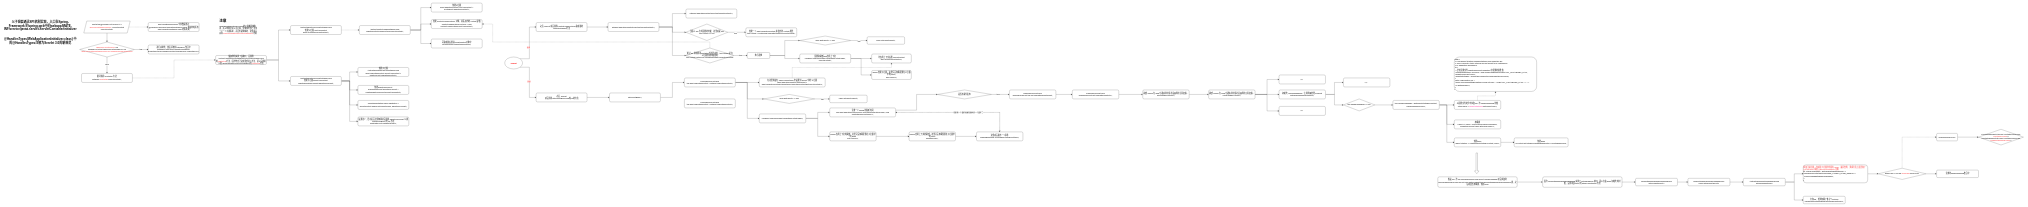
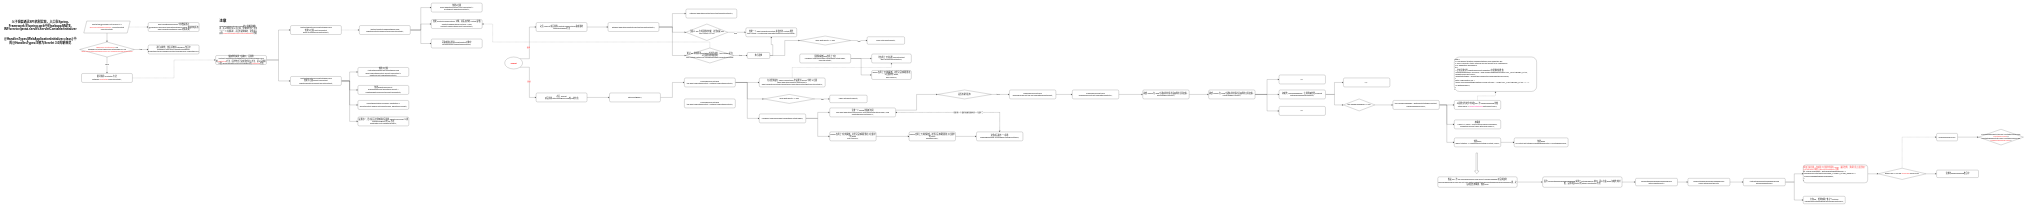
- <mxCell id="53" style="edgeStyle=orthogonalEdgeStyle;rounded=0;orthogonalLoop=1;jettySize=auto;html=1;exitX=1;exitY=0.5;exitDx=0;exitDy=0;entryX=0;entryY=0.5;entryDx=0;entryDy=0;" parent="1" source="54" target="60" edge="1"><mxGeometry relative="1" as="geometry" /></mxCell>
+ <mxCell id="53" style="edgeStyle=orthogonalEdgeStyle;rounded=0;orthogonalLoop=1;jettySize=auto;html=1;exitX=1;exitY=0.5;exitDx=0;exitDy=0;" parent="1" source="54" target="47" edge="1"><mxGeometry relative="1" as="geometry" /></mxCell>
- <mxCell id="63" value="&lt;div&gt;&lt;font color=&quot;#000000&quot;&gt;Spring 创建子容器，这里只会加载配置在父容器中的 bean,&lt;/font&gt;&lt;/div&gt;&lt;div&gt;&lt;font color=&quot;#000000&quot;&gt;&lt;span&gt;  &lt;/span&gt;wac.refresh();&lt;/font&gt;&lt;/div&gt;" style="rounded=1;whiteSpace=wrap;html=1;fontColor=#FF6666;" parent="1" vertex="1"><mxGeometry x="5810" y="470" width="265" height="60" as="geometry" /></mxCell>
+ <mxCell id="63" value="&lt;div&gt;&lt;font color=&quot;#000000&quot;&gt;Spring 应用上下文的刷新，这里只会加载配置在父容器中的 bean,&lt;/font&gt;&lt;/div&gt;&lt;div&gt;&lt;font color=&quot;#000000&quot;&gt;&lt;span&gt;  &lt;/span&gt;wac.refresh();&lt;/font&gt;&lt;/div&gt;" style="rounded=1;whiteSpace=wrap;html=1;fontColor=#FF6666;" parent="1" vertex="1"><mxGeometry x="5810" y="470" width="265" height="60" as="geometry" /></mxCell>
- <mxCell id="25" value="&lt;font color=&quot;#000000&quot;&gt;&lt;div&gt;AbstractDispatcherServletInitializer.java&lt;/div&gt;&lt;div&gt;创建子容器servletAppContext&lt;/div&gt;&lt;div&gt;&lt;span&gt;  &lt;/span&gt;registerDispatcherServlet(dispatcherservlet);&lt;/div&gt;&lt;/font&gt;" style="rounded=1;whiteSpace=wrap;html=1;fontColor=#FF6666;" parent="1" vertex="1"><mxGeometry x="1930" y="510" width="340" height="60" as="geometry" /></mxCell>
+ <mxCell id="25" value="&lt;font color=&quot;#000000&quot;&gt;&lt;div&gt;AbstractDispatcherServletInitializer.java&lt;/div&gt;&lt;div&gt;创建子容器servletAppContext&lt;/div&gt;&lt;div&gt;&lt;span&gt;  &lt;/span&gt;registerDispatcherServlet(servletContext);&lt;/div&gt;&lt;/font&gt;" style="rounded=1;whiteSpace=wrap;html=1;fontColor=#FF6666;" parent="1" vertex="1"><mxGeometry x="1930" y="510" width="340" height="60" as="geometry" /></mxCell>
- <mxCell id="35" value="&lt;div&gt;&lt;font color=&quot;#000000&quot;&gt;ServletRegistration.Class registration = servletContext.addServlet(servletName, dispatcherServlet);&lt;/font&gt;&lt;br&gt;&lt;/div&gt;" style="rounded=1;whiteSpace=wrap;html=1;fontColor=#FF6666;" parent="1" vertex="1"><mxGeometry x="2380" y="670" width="340" height="60" as="geometry" /></mxCell>
+ <mxCell id="35" value="&lt;div&gt;&lt;font color=&quot;#000000&quot;&gt;ServletRegistration.Dynamic registration = servletContext.addServlet(servletName, dispatcherServlet);&lt;/font&gt;&lt;br&gt;&lt;/div&gt;" style="rounded=1;whiteSpace=wrap;html=1;fontColor=#FF6666;" parent="1" vertex="1"><mxGeometry x="2380" y="670" width="340" height="60" as="geometry" /></mxCell>
